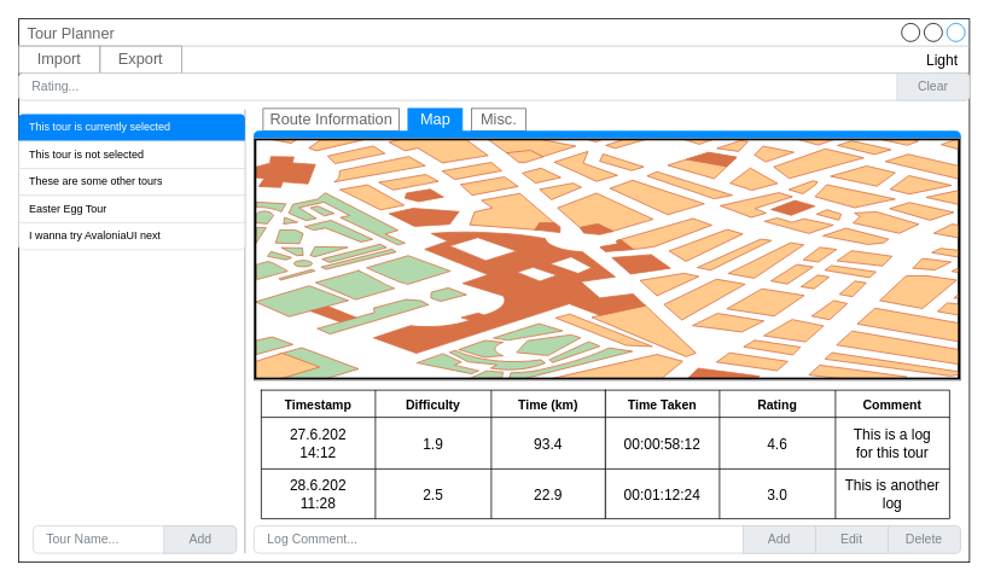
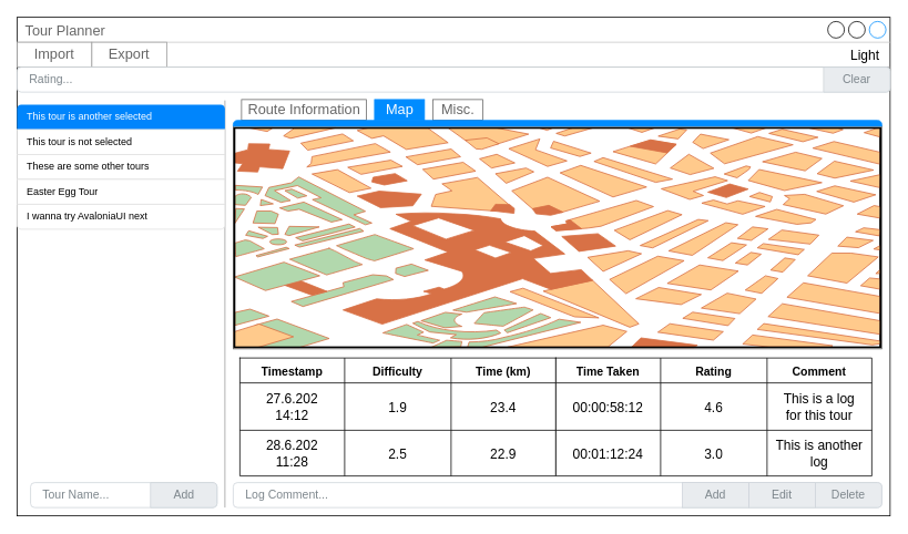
- <mxCell id="14" value="This tour is currently selected" style="text;strokeColor=none;fillColor=#0085FC;align=left;verticalAlign=middle;spacingLeft=10;spacingRight=10;overflow=hidden;points=[[0,0.5],[1,0.5]];portConstraint=eastwest;rotatable=0;whiteSpace=wrap;html=1;shape=mxgraph.bootstrap.topButton;rSize=5;fontColor=#ffffff;" vertex="1" parent="13"><mxGeometry width="250" height="30" as="geometry" /></mxCell>
+ <mxCell id="14" value="This tour is another selected" style="text;strokeColor=none;fillColor=#0085FC;align=left;verticalAlign=middle;spacingLeft=10;spacingRight=10;overflow=hidden;points=[[0,0.5],[1,0.5]];portConstraint=eastwest;rotatable=0;whiteSpace=wrap;html=1;shape=mxgraph.bootstrap.topButton;rSize=5;fontColor=#ffffff;" vertex="1" parent="13"><mxGeometry width="250" height="30" as="geometry" /></mxCell>
- <mxCell id="33" value="93.4" style="shape=partialRectangle;html=1;whiteSpace=wrap;connectable=0;strokeColor=inherit;overflow=hidden;fillColor=none;top=0;left=0;bottom=0;right=0;pointerEvents=1;fontSize=16;" vertex="1" parent="30"><mxGeometry x="254" width="126" height="57" as="geometry"><mxRectangle width="126" height="57" as="alternateBounds" /></mxGeometry></mxCell>
+ <mxCell id="33" value="23.4" style="shape=partialRectangle;html=1;whiteSpace=wrap;connectable=0;strokeColor=inherit;overflow=hidden;fillColor=none;top=0;left=0;bottom=0;right=0;pointerEvents=1;fontSize=16;" vertex="1" parent="30"><mxGeometry x="254" width="126" height="57" as="geometry"><mxRectangle width="126" height="57" as="alternateBounds" /></mxGeometry></mxCell>
